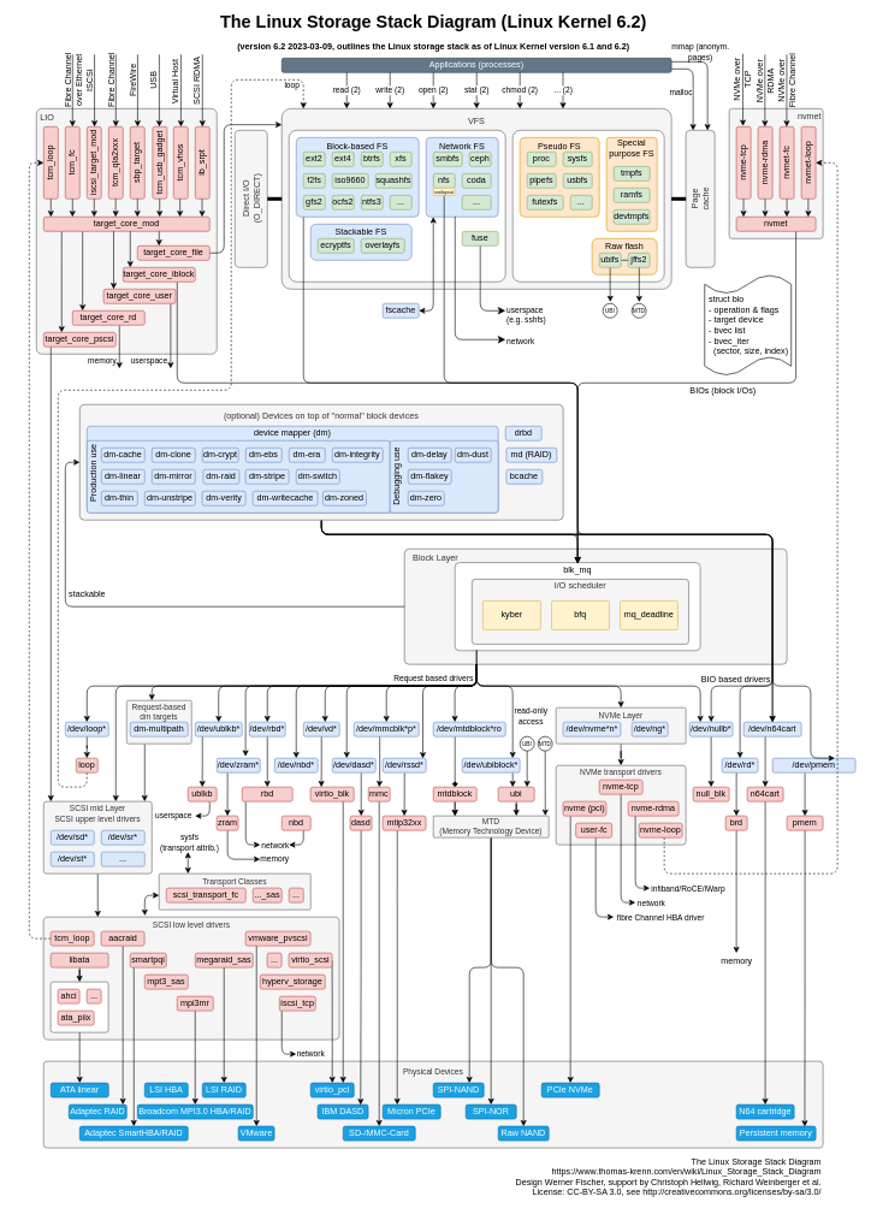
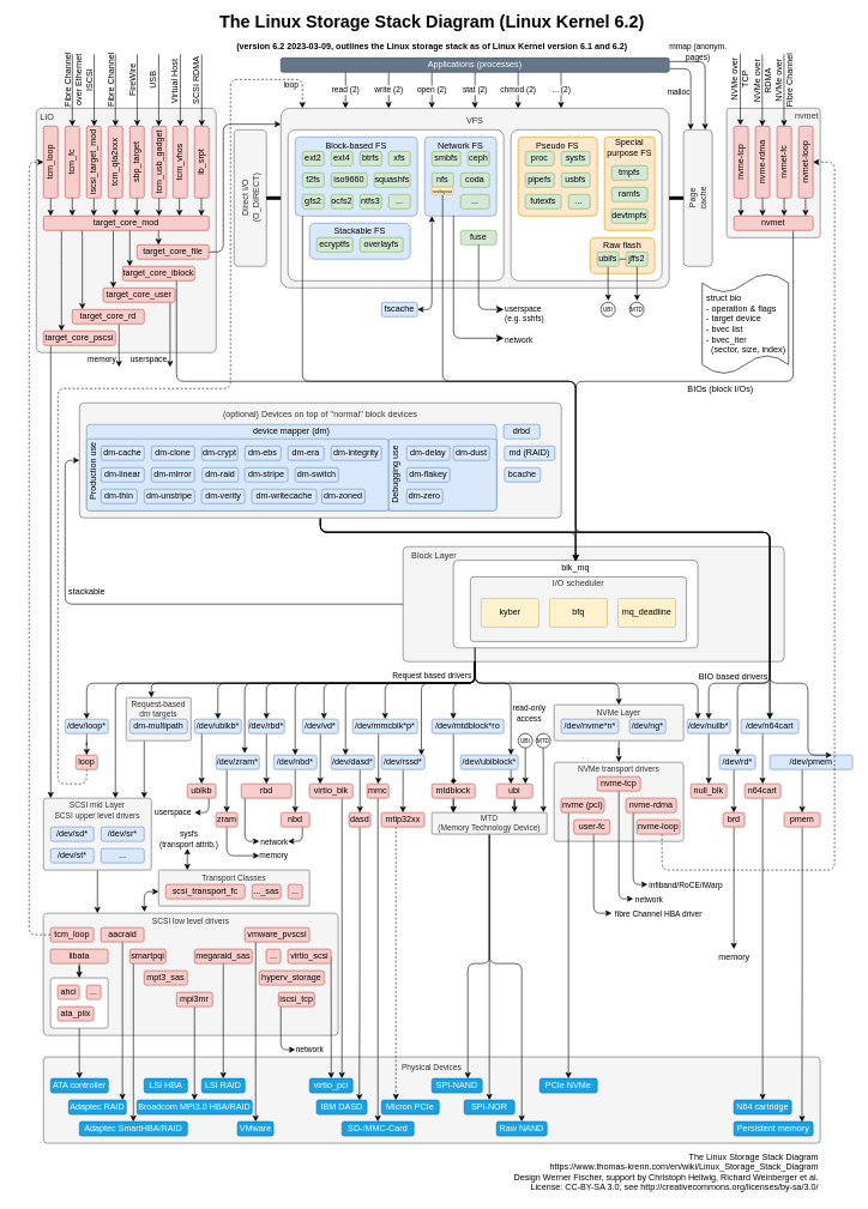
+ <mxCell id="202" style="edgeStyle=orthogonalEdgeStyle;rounded=0;orthogonalLoop=1;jettySize=auto;html=1;entryX=0.5;entryY=0;entryDx=0;entryDy=0;labelBackgroundColor=none;" parent="1" source="203" target="201" edge="1"><mxGeometry relative="1" as="geometry"><Array as="points"><mxPoint x="409.75" y="1110" /><mxPoint x="409.75" y="1110" /></Array></mxGeometry></mxCell>
- <mxCell id="184" style="edgeStyle=orthogonalEdgeStyle;rounded=1;orthogonalLoop=1;jettySize=auto;html=1;entryX=0.25;entryY=0;entryDx=0;entryDy=0;fontSize=11;startArrow=none;startFill=0;endArrow=classic;endFill=1;" parent="1" source="185" target="259" edge="1"><mxGeometry relative="1" as="geometry"><Array as="points"><mxPoint x="550" y="1240" /><mxPoint x="550" y="1240" /></Array></mxGeometry></mxCell>
+ <mxCell id="184" style="edgeStyle=orthogonalEdgeStyle;rounded=1;orthogonalLoop=1;jettySize=auto;html=1;entryX=0.25;entryY=0;entryDx=0;entryDy=0;fontSize=11;startArrow=none;startFill=0;endArrow=classic;endFill=1;dashed=1;" parent="1" source="185" target="259" edge="1"><mxGeometry relative="1" as="geometry"><Array as="points"><mxPoint x="550" y="1240" /><mxPoint x="550" y="1240" /></Array></mxGeometry></mxCell>
- <mxCell id="252" value="ATA linear" style="rounded=1;whiteSpace=wrap;html=1;fillColor=#1ba1e2;strokeColor=#006EAF;fontColor=#ffffff;" parent="1" vertex="1"><mxGeometry x="70" y="1500" width="80" height="20" as="geometry" /></mxCell>
+ <mxCell id="252" value="ATA controller" style="rounded=1;whiteSpace=wrap;html=1;fillColor=#1ba1e2;strokeColor=#006EAF;fontColor=#ffffff;" parent="1" vertex="1"><mxGeometry x="70" y="1500" width="80" height="20" as="geometry" /></mxCell>
